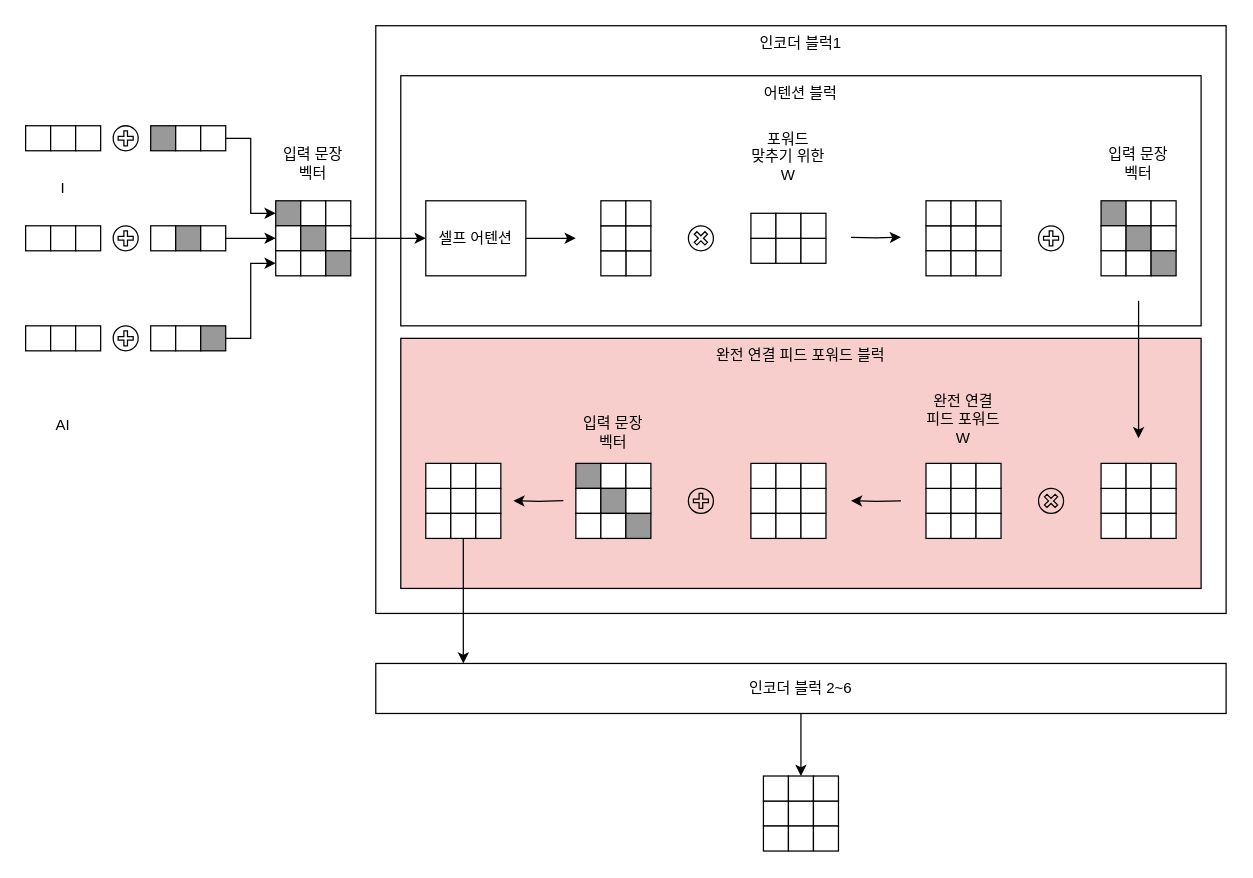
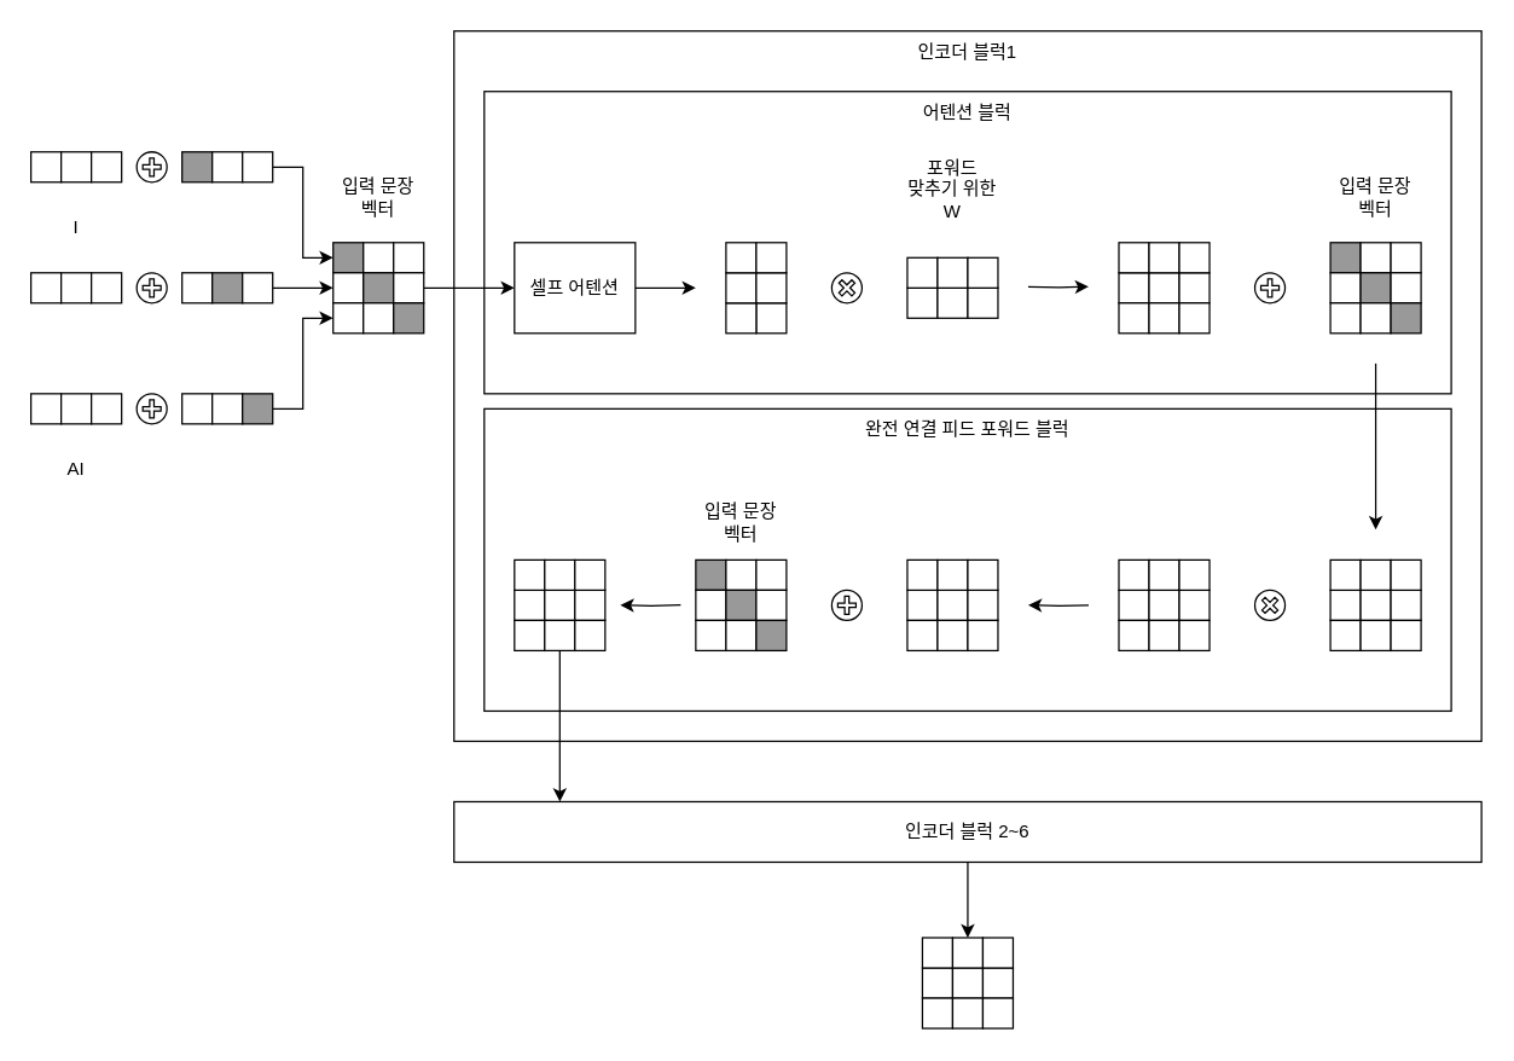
- <mxCell id="3" value="완전 연결 피드 포워드 블럭" style="rounded=0;whiteSpace=wrap;html=1;fillColor=#f8cecc;align=center;verticalAlign=top;" vertex="1" parent="1"><mxGeometry x="320" y="270" width="640" height="200" as="geometry" /></mxCell>
+ <mxCell id="3" value="완전 연결 피드 포워드 블럭" style="rounded=0;whiteSpace=wrap;html=1;fillColor=#FFFFFF;align=center;verticalAlign=top;" vertex="1" parent="1"><mxGeometry x="320" y="270" width="640" height="200" as="geometry" /></mxCell>
- <mxCell id="105" value="완전 연결&lt;br&gt;피드 포워드&lt;br&gt;W" style="text;html=1;strokeColor=none;fillColor=none;align=center;verticalAlign=middle;whiteSpace=wrap;rounded=0;fontStyle=0" vertex="1" parent="1"><mxGeometry x="730" y="310" width="80" height="50" as="geometry" /></mxCell>
- <mxCell id="35" value="AI" style="text;html=1;strokeColor=none;fillColor=none;align=center;verticalAlign=middle;whiteSpace=wrap;rounded=0;" parent="1" vertex="1"><mxGeometry x="20" y="330" width="60" height="20" as="geometry" /></mxCell>
+ <mxCell id="35" value="AI" style="text;html=1;strokeColor=none;fillColor=none;align=center;verticalAlign=middle;whiteSpace=wrap;rounded=0;" parent="1" vertex="1"><mxGeometry x="20" y="300" width="60" height="20" as="geometry" /></mxCell>
